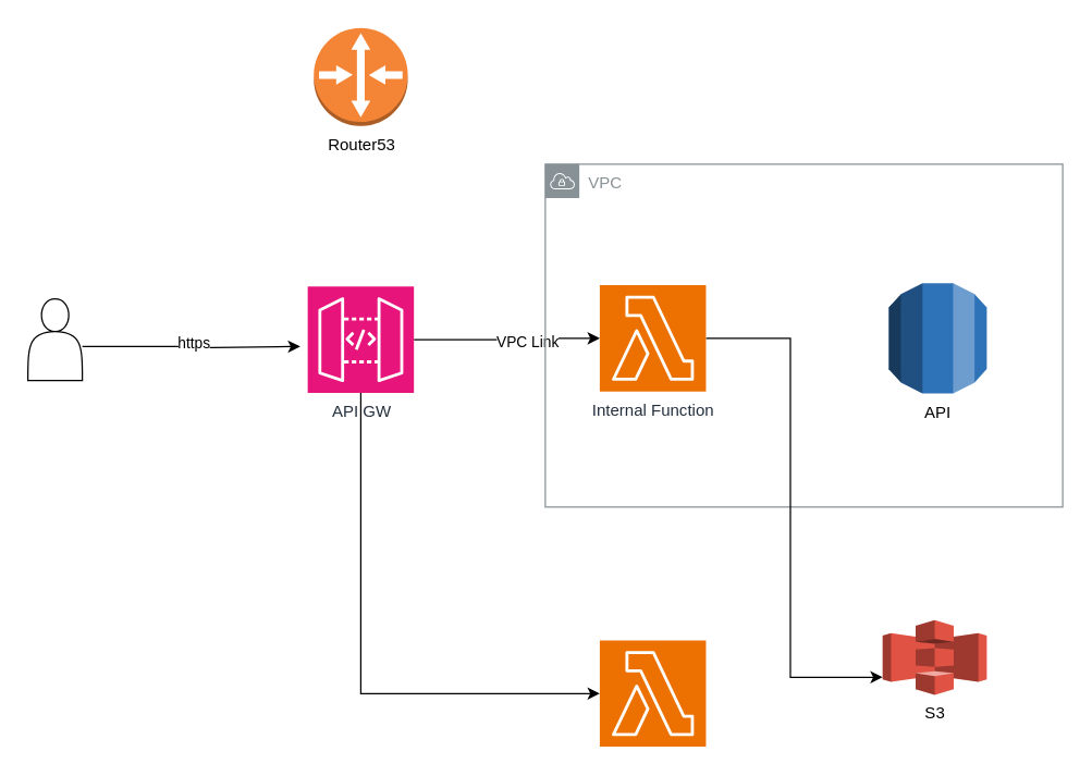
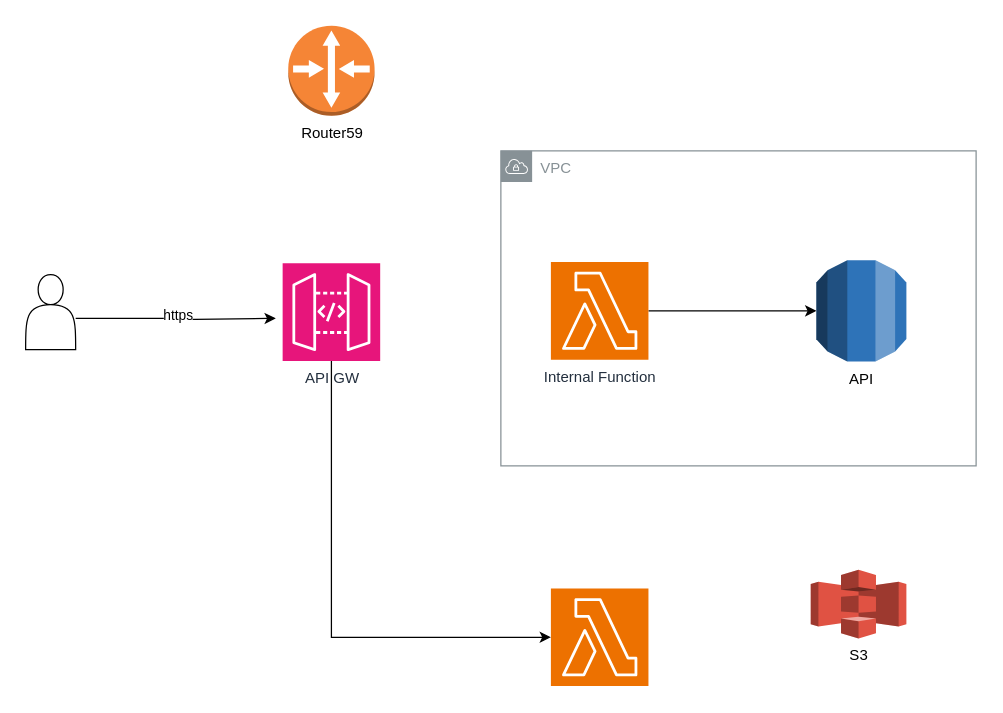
- <mxCell id="2" value="Router53" style="outlineConnect=0;dashed=0;verticalLabelPosition=bottom;verticalAlign=top;align=center;html=1;shape=mxgraph.aws3.router;fillColor=#F58536;gradientColor=none;" vertex="1" parent="1"><mxGeometry x="230" y="20" width="69" height="72" as="geometry" /></mxCell>
+ <mxCell id="2" value="Router59" style="outlineConnect=0;dashed=0;verticalLabelPosition=bottom;verticalAlign=top;align=center;html=1;shape=mxgraph.aws3.router;fillColor=#F58536;gradientColor=none;" vertex="1" parent="1"><mxGeometry x="230" y="20" width="69" height="72" as="geometry" /></mxCell>
+ <mxCell id="10" style="edgeStyle=orthogonalEdgeStyle;rounded=0;orthogonalLoop=1;jettySize=auto;html=1;" edge="1" parent="1" source="12" target="14"><mxGeometry relative="1" as="geometry" /></mxCell>
- <mxCell id="3" style="edgeStyle=orthogonalEdgeStyle;rounded=0;orthogonalLoop=1;jettySize=auto;html=1;" edge="1" parent="1" source="5" target="12"><mxGeometry relative="1" as="geometry" /></mxCell>
- <mxCell id="4" value="VPC Link" style="edgeLabel;html=1;align=center;verticalAlign=middle;resizable=0;points=[];" vertex="1" connectable="0" parent="3"><mxGeometry x="0.215" y="-2" relative="1" as="geometry"><mxPoint as="offset" /></mxGeometry></mxCell>
- <mxCell id="11" style="edgeStyle=orthogonalEdgeStyle;rounded=0;orthogonalLoop=1;jettySize=auto;html=1;" edge="1" parent="1" source="12" target="15"><mxGeometry relative="1" as="geometry"><Array as="points"><mxPoint x="580" y="248" /><mxPoint x="580" y="497" /></Array></mxGeometry></mxCell>
